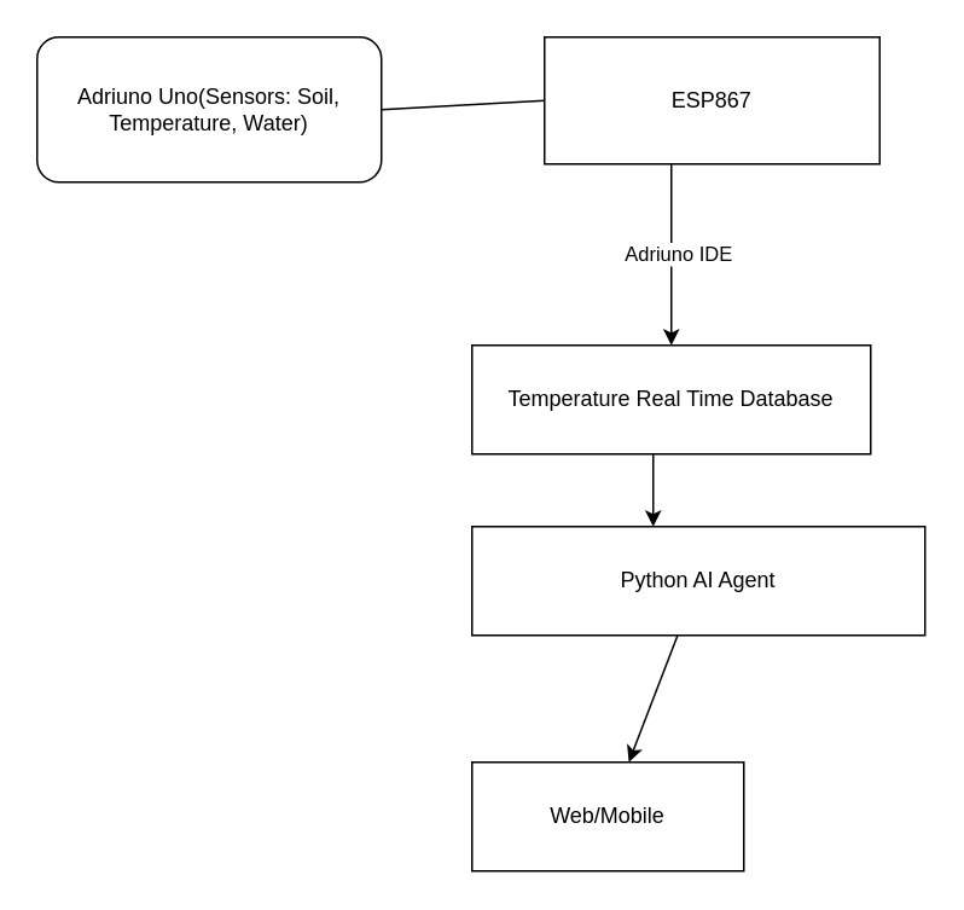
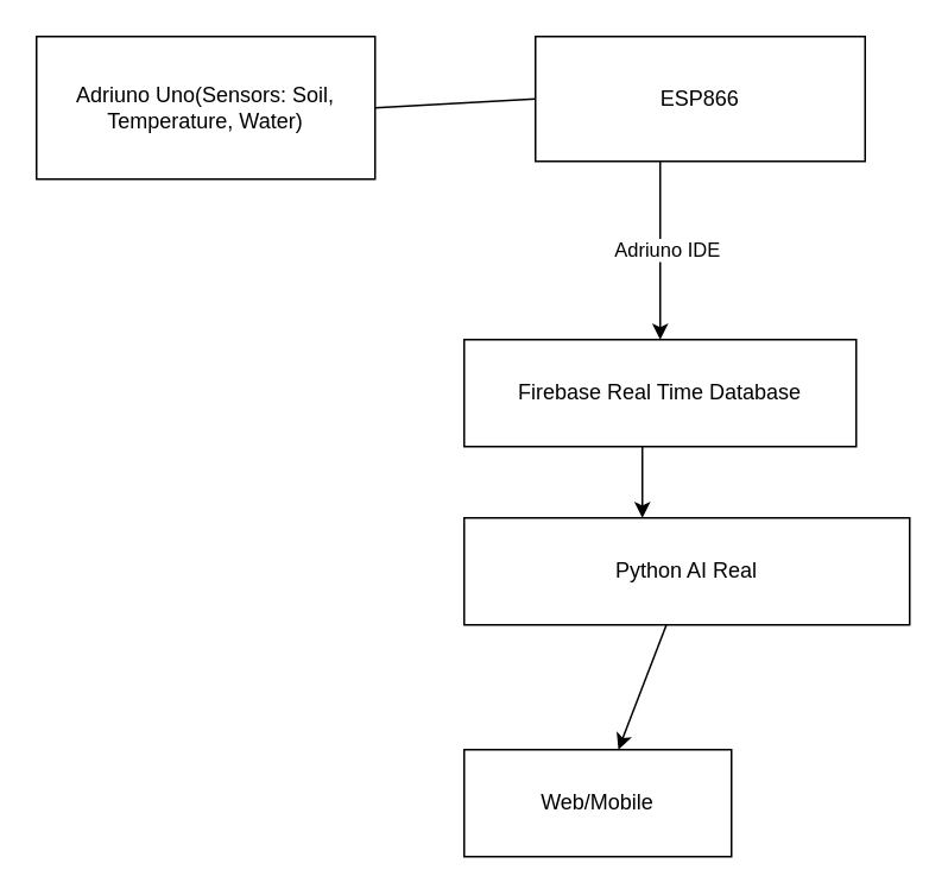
- <mxCell id="3" value="ESP867" style="rounded=0;whiteSpace=wrap;html=1;" vertex="1" parent="1"><mxGeometry x="300" y="20" width="185" height="70" as="geometry" /></mxCell>
+ <mxCell id="3" value="ESP866" style="rounded=0;whiteSpace=wrap;html=1;" vertex="1" parent="1"><mxGeometry x="300" y="20" width="185" height="70" as="geometry" /></mxCell>
- <mxCell id="2" value="Adriuno Uno(Sensors: Soil, Temperature, Water)" style="whiteSpace=wrap;html=1;rounded=1;" vertex="1" parent="1"><mxGeometry x="20" y="20" width="190" height="80" as="geometry" /></mxCell>
+ <mxCell id="2" value="Adriuno Uno(Sensors: Soil, Temperature, Water)" style="rounded=0;whiteSpace=wrap;html=1;" vertex="1" parent="1"><mxGeometry x="20" y="20" width="190" height="80" as="geometry" /></mxCell>
- <mxCell id="5" value="Temperature Real Time Database" style="rounded=0;whiteSpace=wrap;html=1;" vertex="1" parent="1"><mxGeometry x="260" y="190" width="220" height="60" as="geometry" /></mxCell>
+ <mxCell id="5" value="Firebase Real Time Database" style="rounded=0;whiteSpace=wrap;html=1;" vertex="1" parent="1"><mxGeometry x="260" y="190" width="220" height="60" as="geometry" /></mxCell>
- <mxCell id="8" value="Python AI Agent" style="rounded=0;whiteSpace=wrap;html=1;" vertex="1" parent="1"><mxGeometry x="260" y="290" width="250" height="60" as="geometry" /></mxCell>
+ <mxCell id="8" value="Python AI Real" style="rounded=0;whiteSpace=wrap;html=1;" vertex="1" parent="1"><mxGeometry x="260" y="290" width="250" height="60" as="geometry" /></mxCell>
